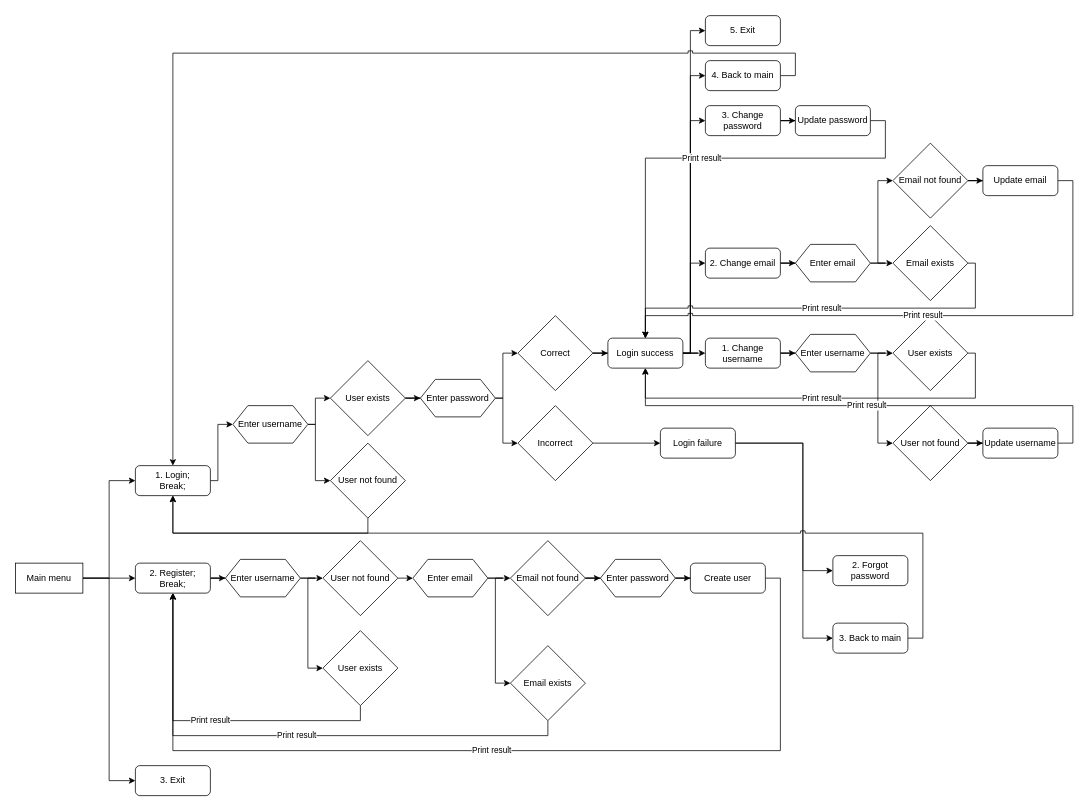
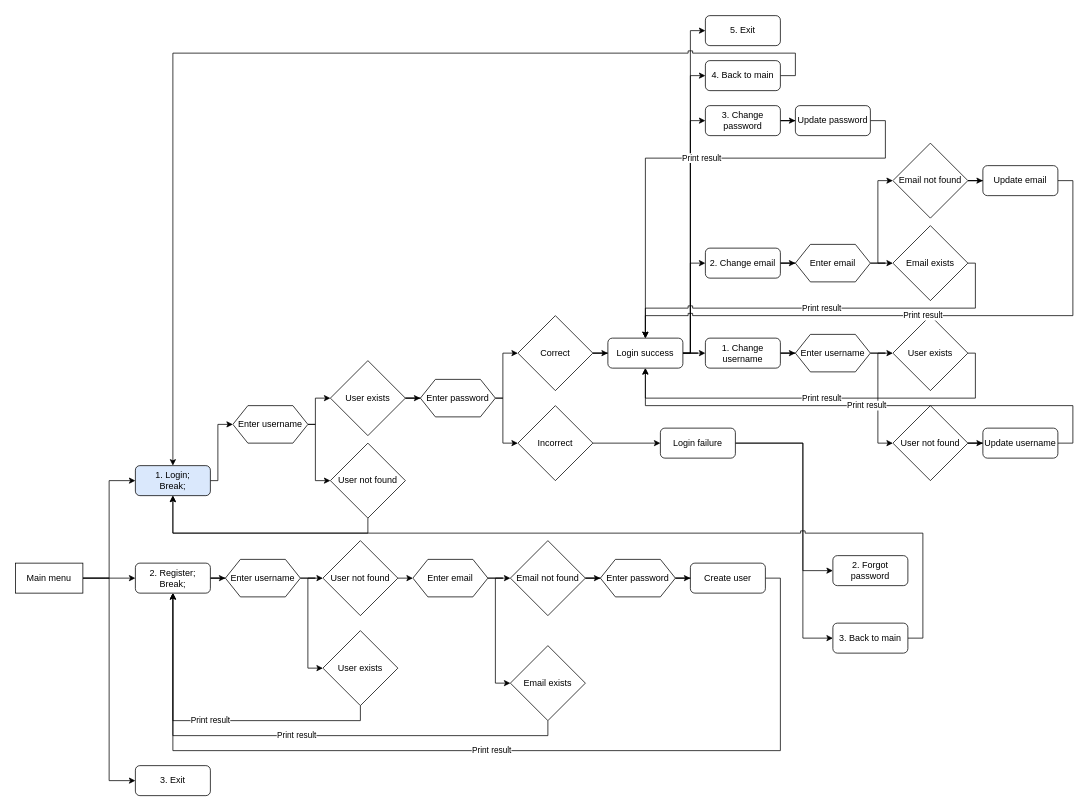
- <mxCell id="7" value="1. Login;&lt;br&gt;Break;" style="rounded=1;whiteSpace=wrap;html=1;" vertex="1" parent="1"><mxGeometry x="180" y="620" width="100" height="40" as="geometry" /></mxCell>
+ <mxCell id="7" value="1. Login;&lt;br&gt;Break;" style="rounded=1;whiteSpace=wrap;html=1;fillColor=#dae8fc;" vertex="1" parent="1"><mxGeometry x="180" y="620" width="100" height="40" as="geometry" /></mxCell>
